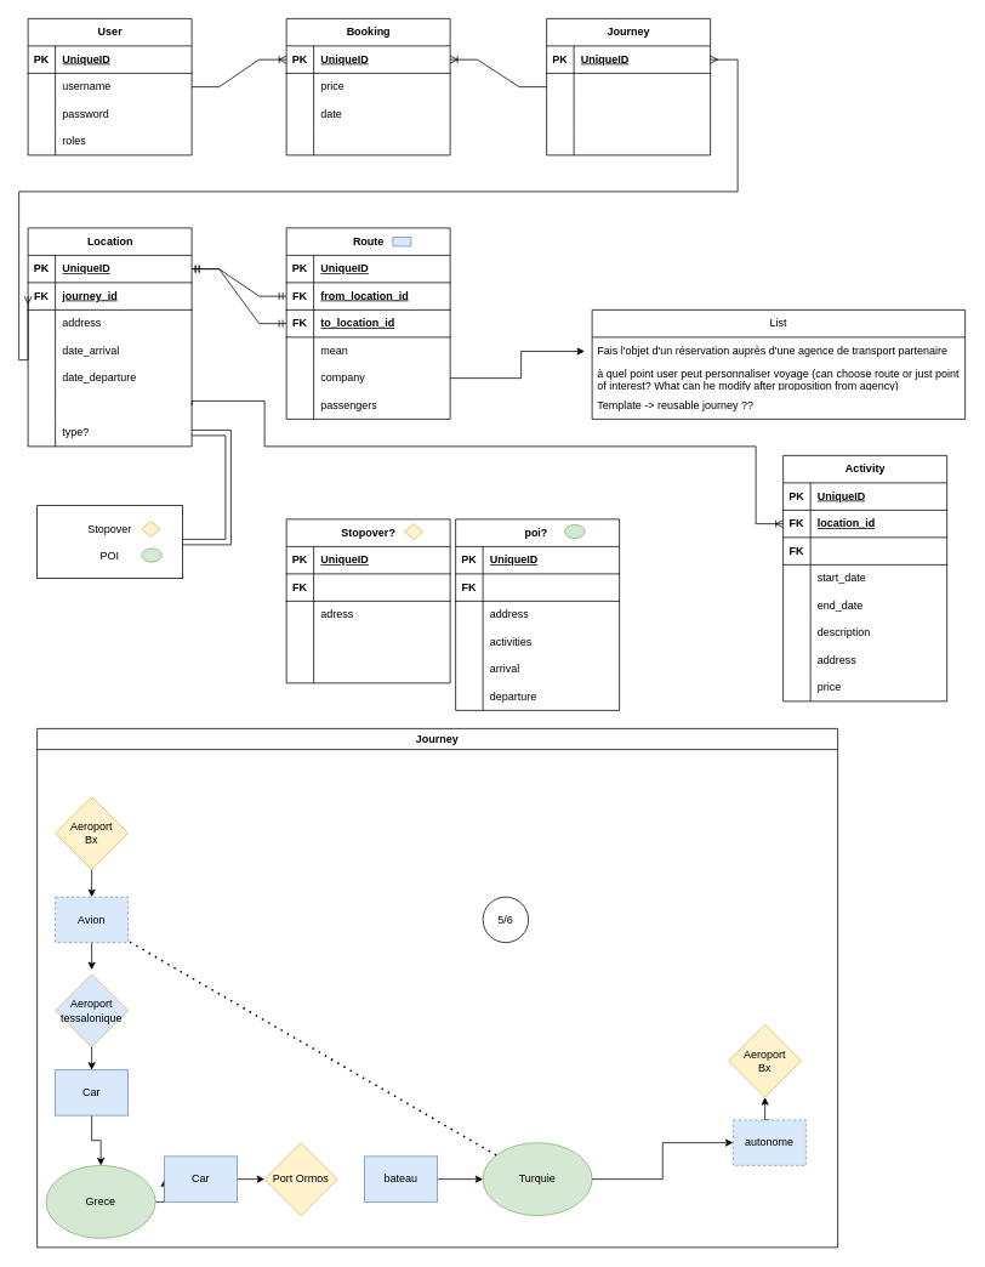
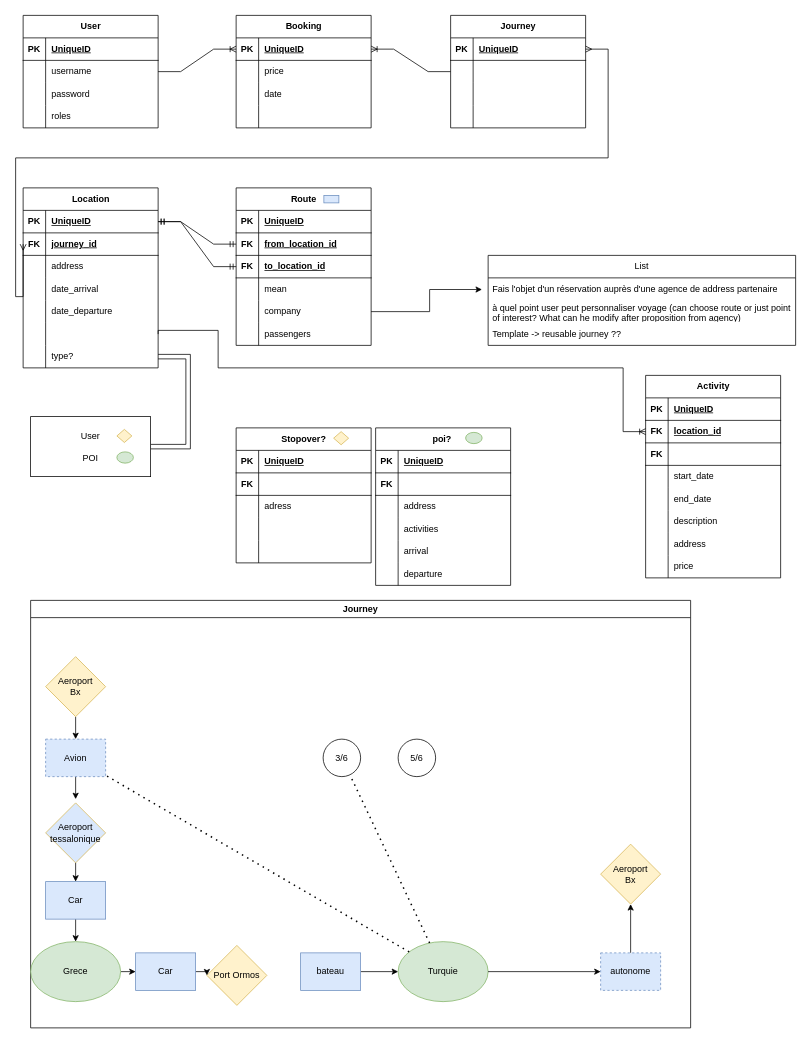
- <mxCell id="3" value="Fais l'objet d'un réservation auprès d'une agence de transport partenaire" style="text;strokeColor=none;fillColor=none;align=left;verticalAlign=middle;spacingLeft=4;spacingRight=4;overflow=hidden;points=[[0,0.5],[1,0.5]];portConstraint=eastwest;rotatable=0;whiteSpace=wrap;html=1;" vertex="1" parent="2"><mxGeometry y="30" width="410" height="30" as="geometry" /></mxCell>
+ <mxCell id="3" value="Fais l'objet d'un réservation auprès d'une agence de address partenaire" style="text;strokeColor=none;fillColor=none;align=left;verticalAlign=middle;spacingLeft=4;spacingRight=4;overflow=hidden;points=[[0,0.5],[1,0.5]];portConstraint=eastwest;rotatable=0;whiteSpace=wrap;html=1;" vertex="1" parent="2"><mxGeometry y="30" width="410" height="30" as="geometry" /></mxCell>
- <mxCell id="94" value="Stopover&lt;br&gt;&lt;br&gt;POI" style="rounded=0;whiteSpace=wrap;html=1;" vertex="1" parent="93"><mxGeometry width="160" height="80" as="geometry" /></mxCell>
+ <mxCell id="94" value="User&lt;br&gt;&lt;br&gt;POI" style="rounded=0;whiteSpace=wrap;html=1;" vertex="1" parent="93"><mxGeometry width="160" height="80" as="geometry" /></mxCell>
+ <mxCell id="15" value="3/6" style="ellipse;whiteSpace=wrap;html=1;aspect=fixed;" vertex="1" parent="6"><mxGeometry x="390" y="185" width="50" height="50" as="geometry" /></mxCell>
+ <mxCell id="16" value="" style="endArrow=none;dashed=1;html=1;dashPattern=1 3;strokeWidth=2;rounded=0;" edge="1" parent="6" source="8" target="15"><mxGeometry width="50" height="50" relative="1" as="geometry"><mxPoint x="540" y="225" as="sourcePoint" /><mxPoint x="590" y="175" as="targetPoint" /></mxGeometry></mxCell>
- <mxCell id="30" value="autonome" style="rounded=0;whiteSpace=wrap;html=1;dashed=1;fillColor=#dae8fc;strokeColor=#6c8ebf;" vertex="1" parent="6"><mxGeometry x="765" y="430" width="80" height="50" as="geometry" /></mxCell>
+ <mxCell id="30" value="autonome" style="rounded=0;whiteSpace=wrap;html=1;dashed=1;fillColor=#dae8fc;strokeColor=#6c8ebf;" vertex="1" parent="6"><mxGeometry x="760" y="470" width="80" height="50" as="geometry" /></mxCell>
- <mxCell id="22" value="Port Ormos" style="rhombus;whiteSpace=wrap;html=1;fillColor=#fff2cc;strokeColor=#d6b656;" vertex="1" parent="6"><mxGeometry x="250" y="455" width="80" height="80" as="geometry" /></mxCell>
+ <mxCell id="22" value="Port Ormos" style="rhombus;whiteSpace=wrap;html=1;fillColor=#fff2cc;strokeColor=#d6b656;" vertex="1" parent="6"><mxGeometry x="235" y="460" width="80" height="80" as="geometry" /></mxCell>
- <mxCell id="28" value="Grece" style="ellipse;whiteSpace=wrap;html=1;fillColor=#d5e8d4;strokeColor=#82b366;" vertex="1" parent="6"><mxGeometry x="10" y="480" width="120" height="80" as="geometry" /></mxCell>
+ <mxCell id="28" value="Grece" style="ellipse;whiteSpace=wrap;html=1;fillColor=#d5e8d4;strokeColor=#82b366;" vertex="1" parent="6"><mxGeometry y="455" width="120" height="80" as="geometry" /></mxCell>
